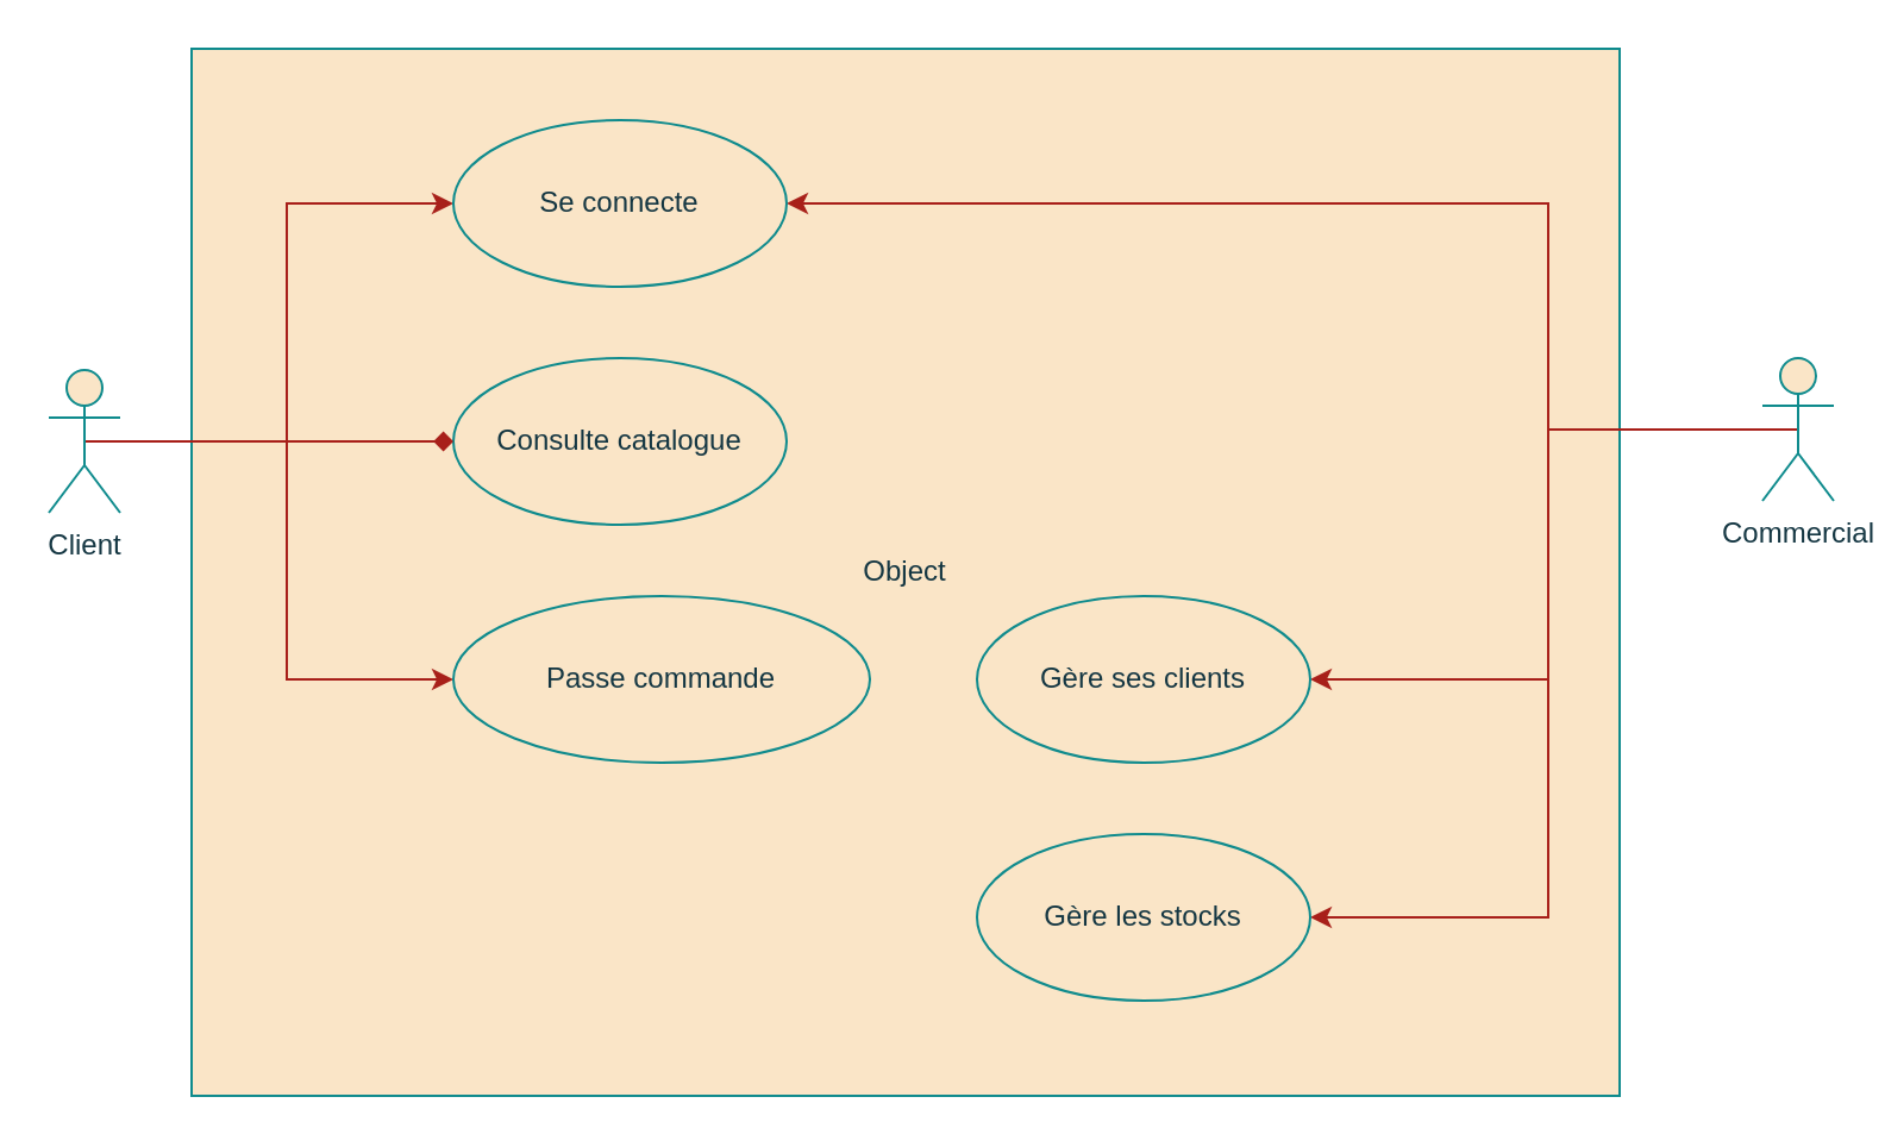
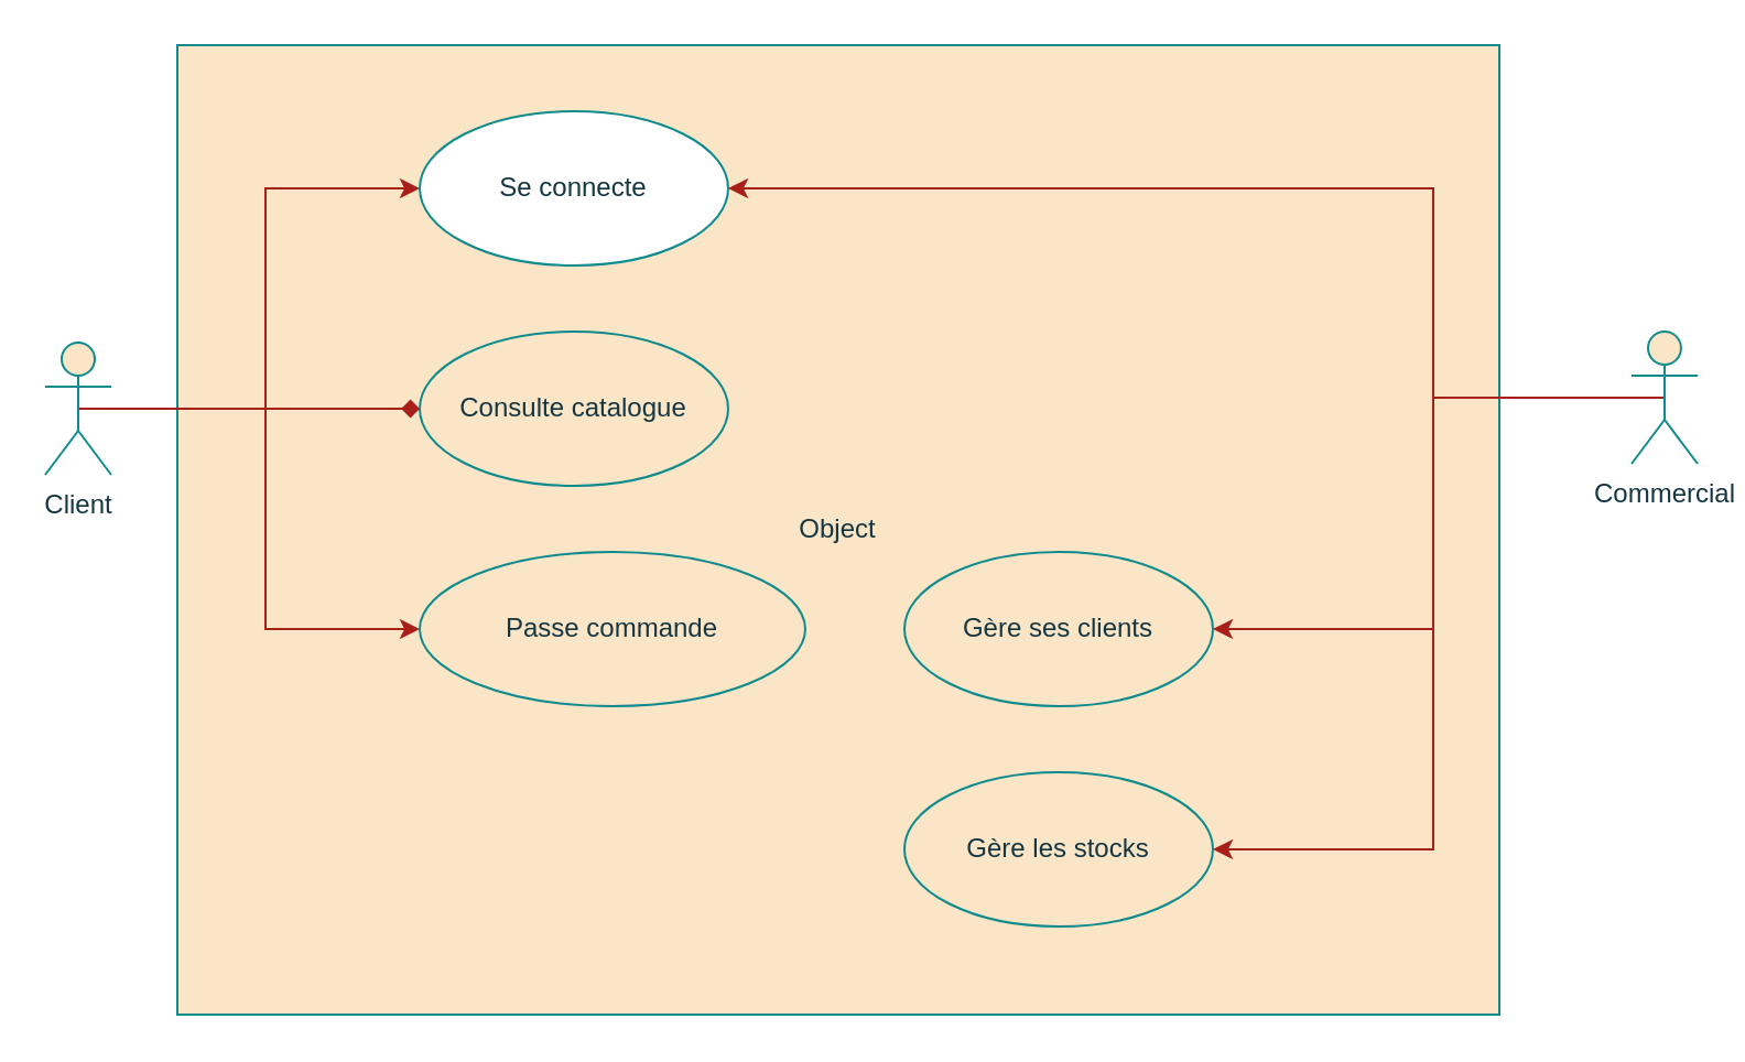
- <mxCell id="13" value="Se connecte" style="ellipse;whiteSpace=wrap;html=1;strokeColor=#0F8B8D;fontColor=#143642;fillColor=#FAE5C7;" vertex="1" parent="1"><mxGeometry x="190" y="50" width="140" height="70" as="geometry" /></mxCell>
+ <mxCell id="13" value="Se connecte" style="ellipse;whiteSpace=wrap;html=1;strokeColor=#0F8B8D;fontColor=#143642;fillColor=#ffffff;" vertex="1" parent="1"><mxGeometry x="190" y="50" width="140" height="70" as="geometry" /></mxCell>
